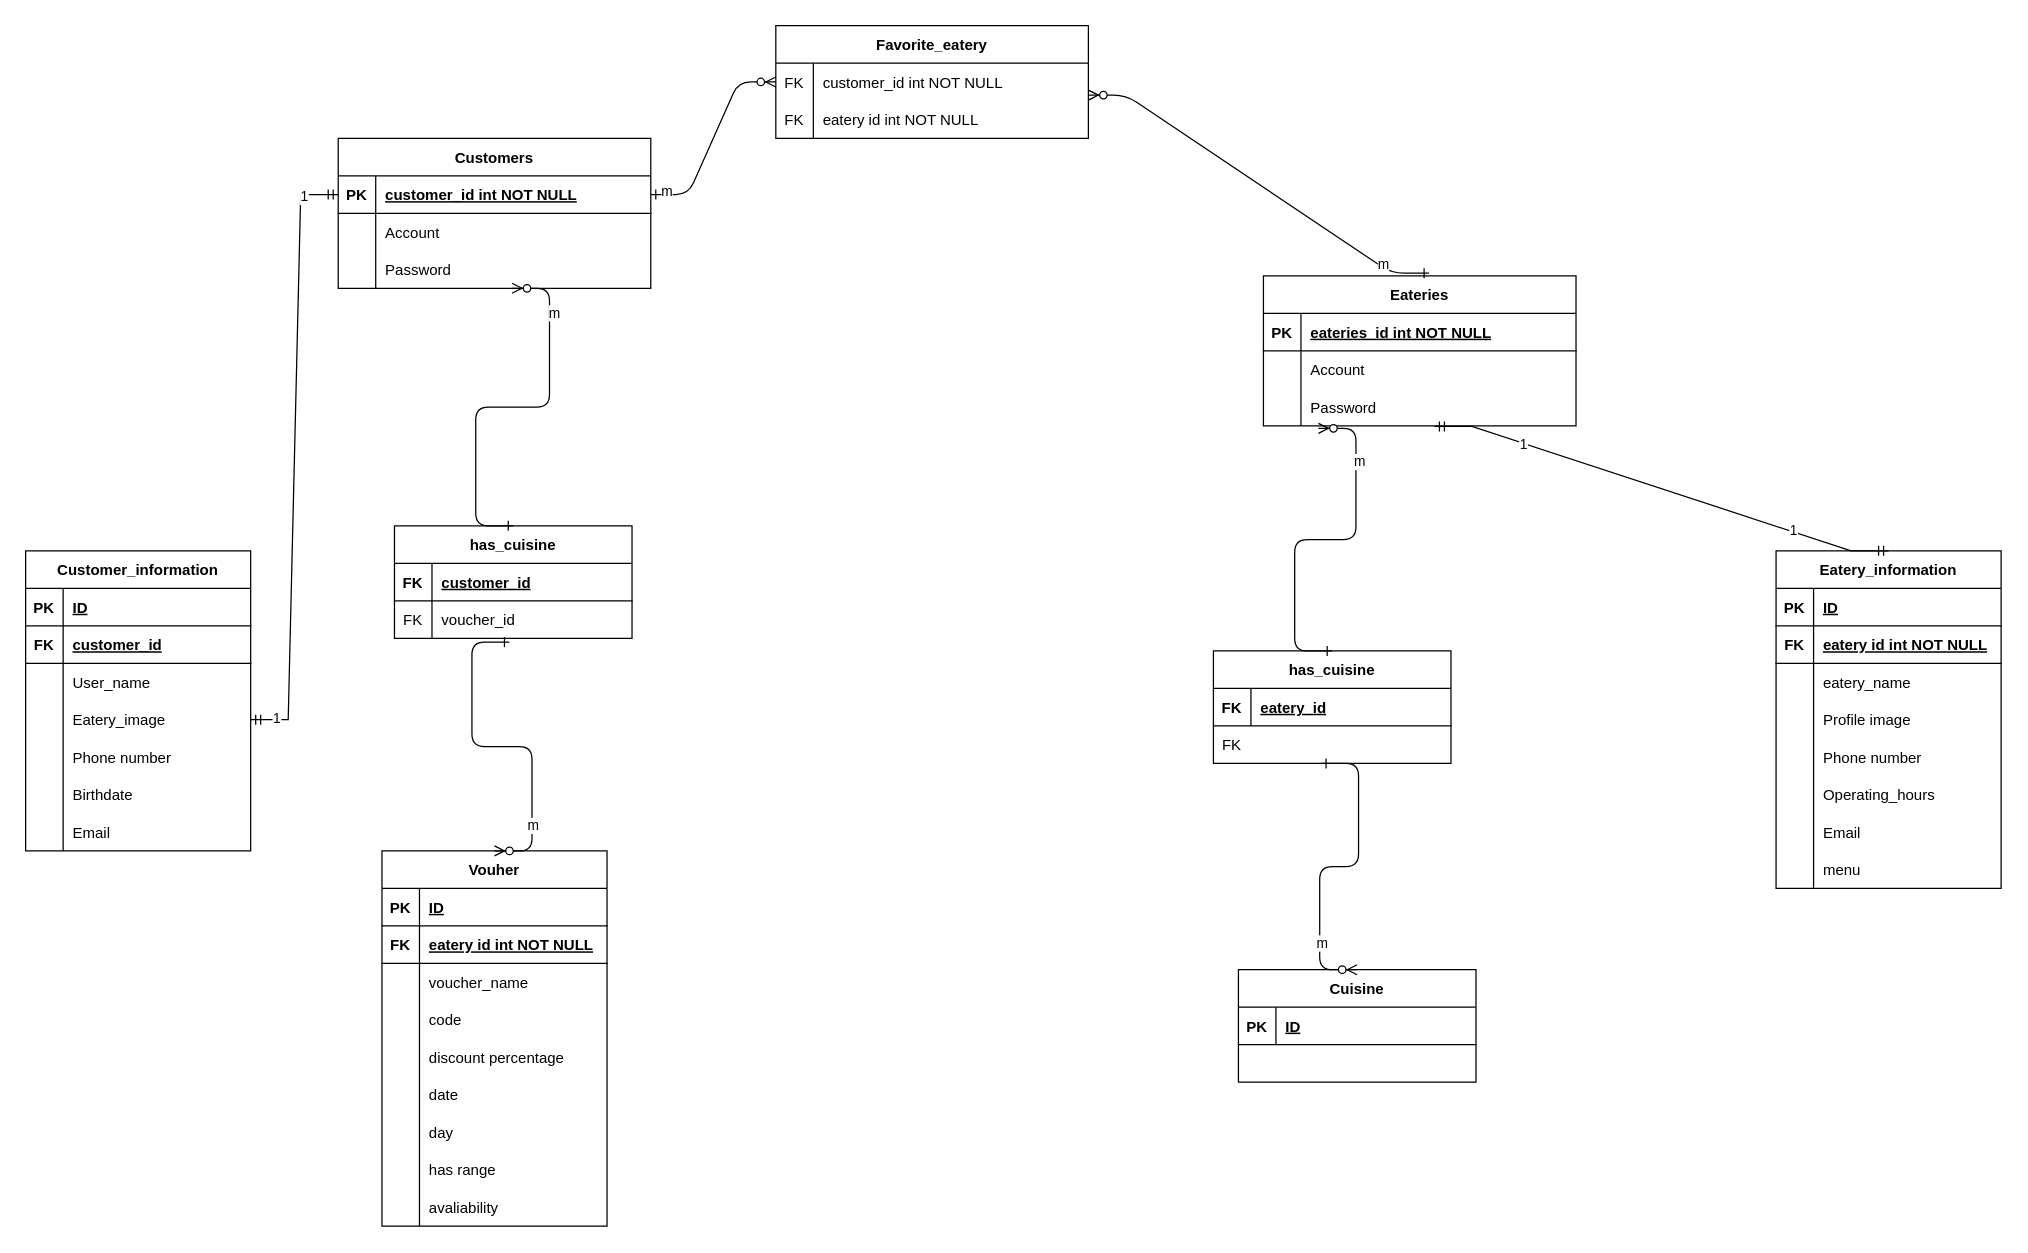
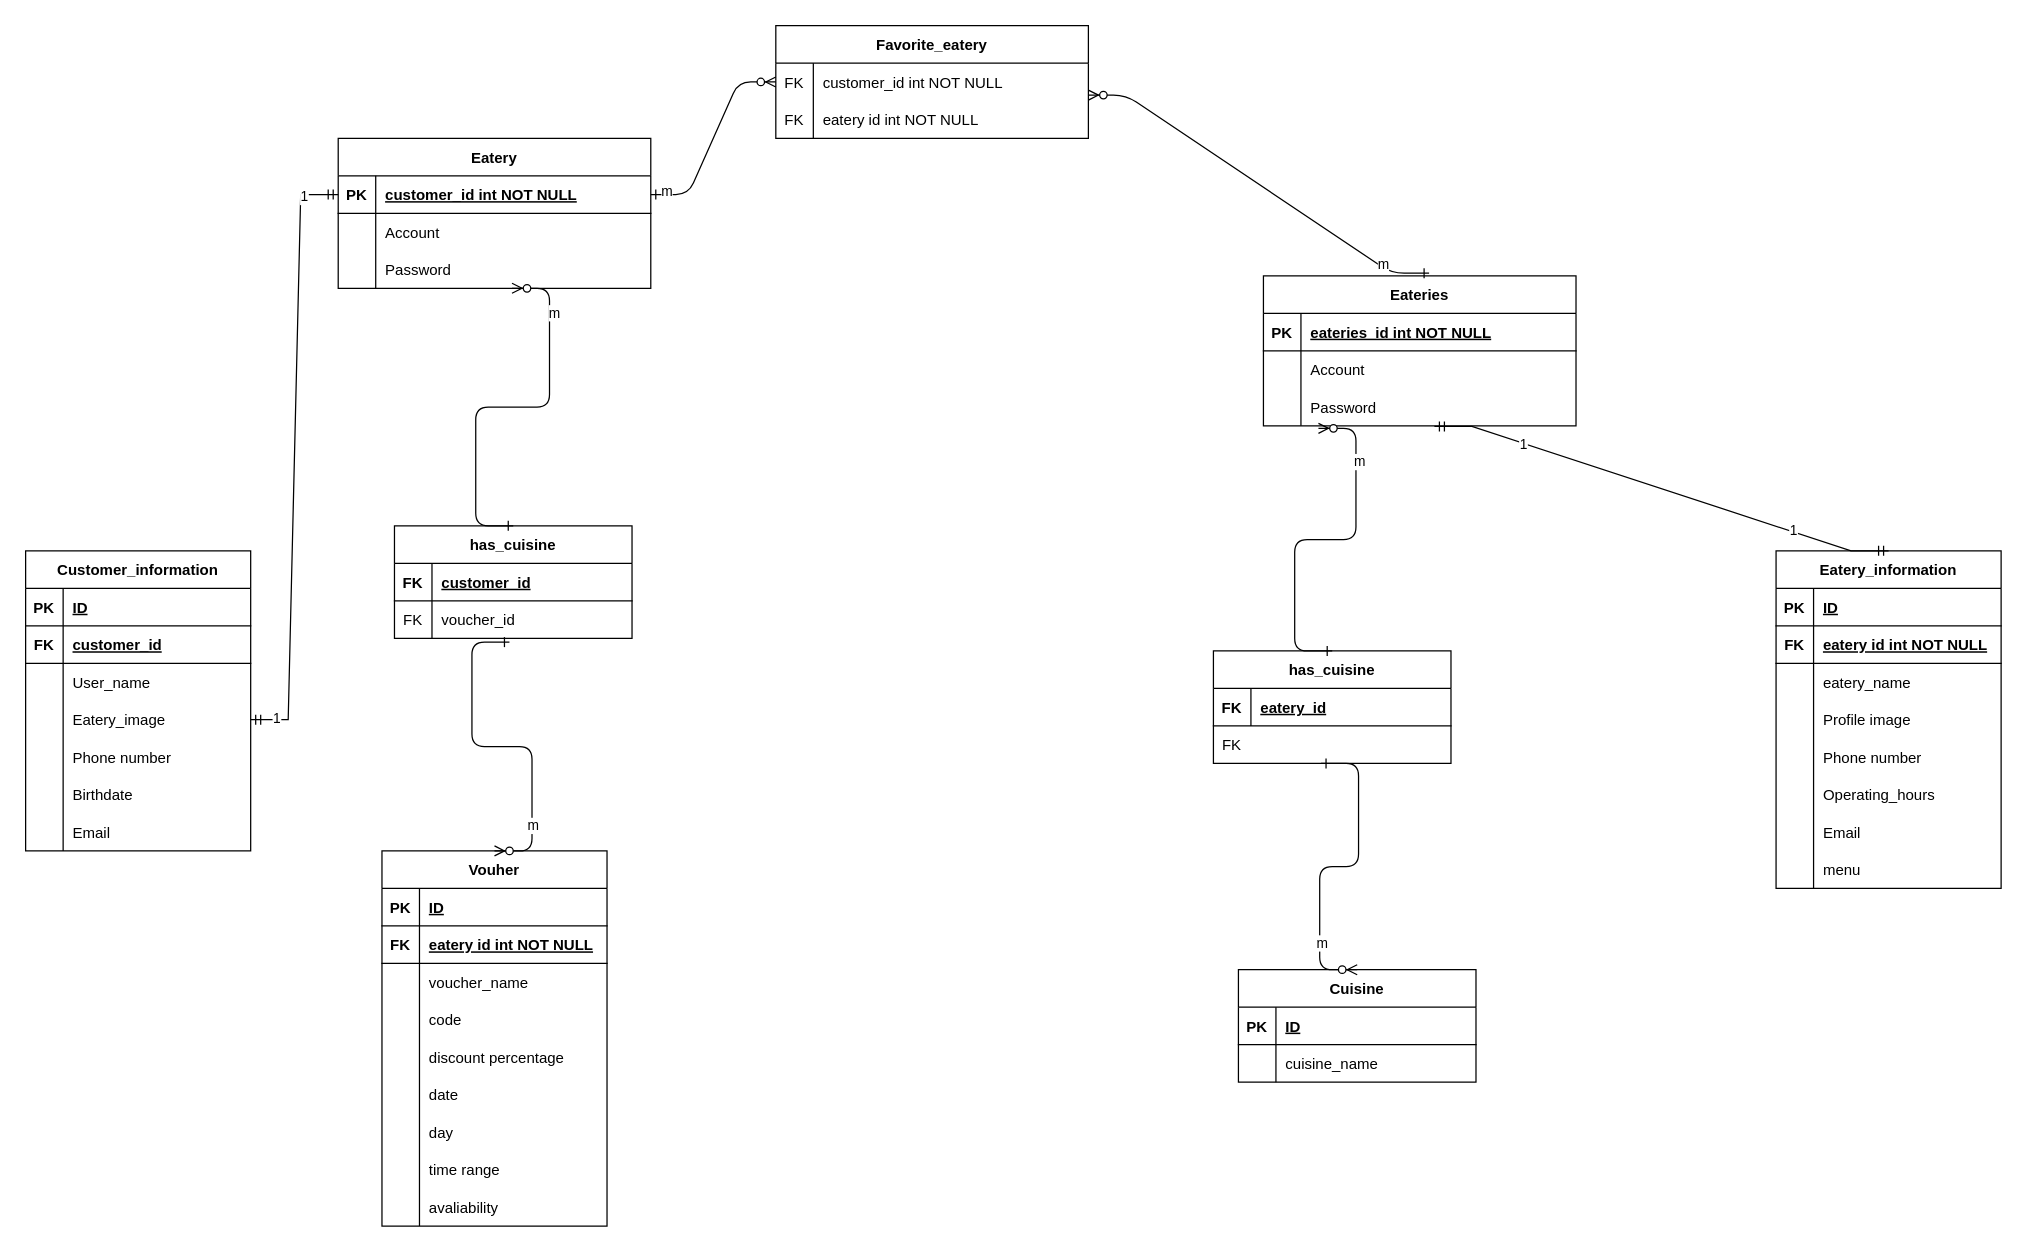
- <mxCell id="11" value="Customers" style="shape=table;startSize=30;container=1;collapsible=1;childLayout=tableLayout;fixedRows=1;rowLines=0;fontStyle=1;align=center;resizeLast=1;" parent="1" vertex="1"><mxGeometry x="270" y="110" width="250" height="120" as="geometry" /></mxCell>
+ <mxCell id="11" value="Eatery" style="shape=table;startSize=30;container=1;collapsible=1;childLayout=tableLayout;fixedRows=1;rowLines=0;fontStyle=1;align=center;resizeLast=1;" parent="1" vertex="1"><mxGeometry x="270" y="110" width="250" height="120" as="geometry" /></mxCell>
+ <mxCell id="92" value="cuisine_name" style="shape=partialRectangle;overflow=hidden;connectable=0;fillColor=none;top=0;left=0;bottom=0;right=0;align=left;spacingLeft=6;" vertex="1" parent="90"><mxGeometry x="30" width="160" height="30" as="geometry"><mxRectangle width="160" height="30" as="alternateBounds" /></mxGeometry></mxCell>
- <mxCell id="123" value="has range" style="shape=partialRectangle;connectable=0;fillColor=none;top=0;left=0;bottom=0;right=0;align=left;spacingLeft=6;overflow=hidden;" vertex="1" parent="121"><mxGeometry x="30" width="150" height="30" as="geometry"><mxRectangle width="150" height="30" as="alternateBounds" /></mxGeometry></mxCell>
+ <mxCell id="123" value="time range" style="shape=partialRectangle;connectable=0;fillColor=none;top=0;left=0;bottom=0;right=0;align=left;spacingLeft=6;overflow=hidden;" vertex="1" parent="121"><mxGeometry x="30" width="150" height="30" as="geometry"><mxRectangle width="150" height="30" as="alternateBounds" /></mxGeometry></mxCell>
